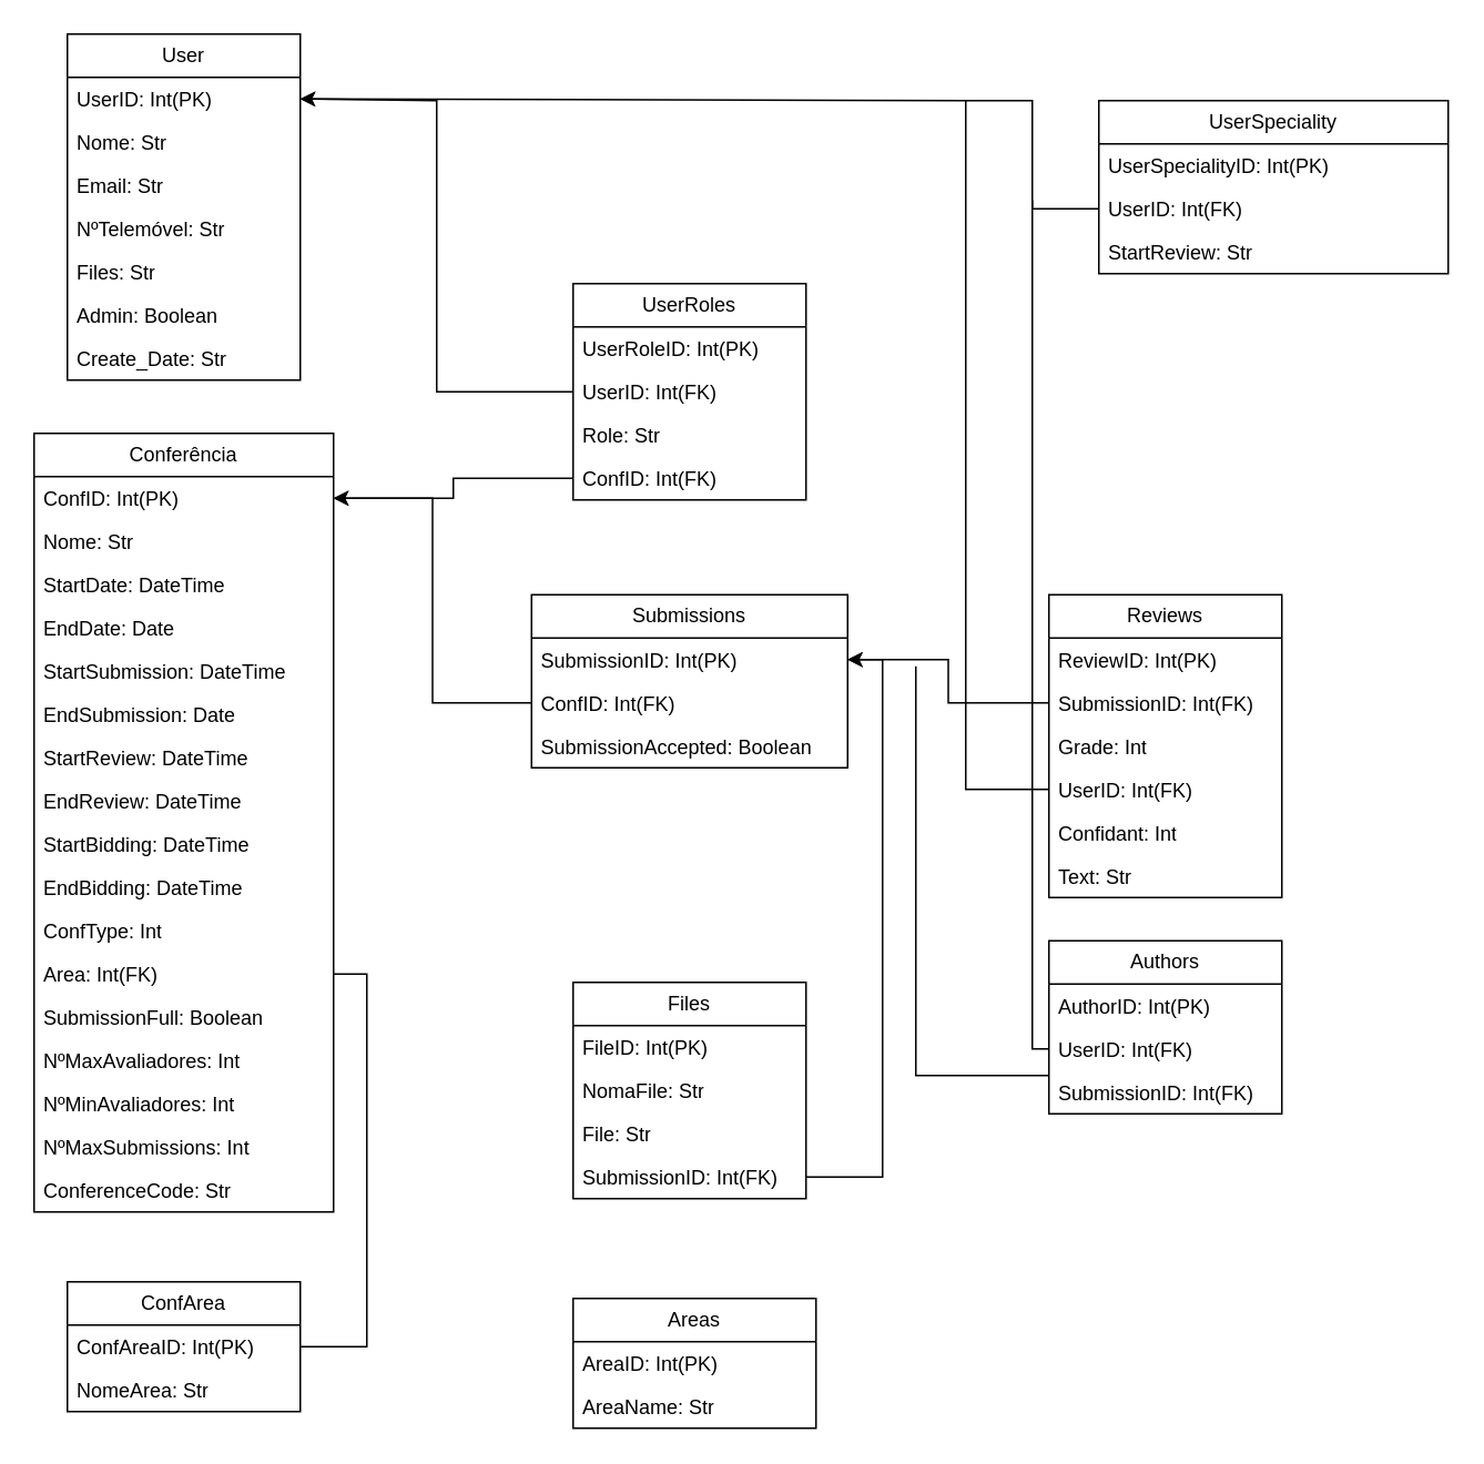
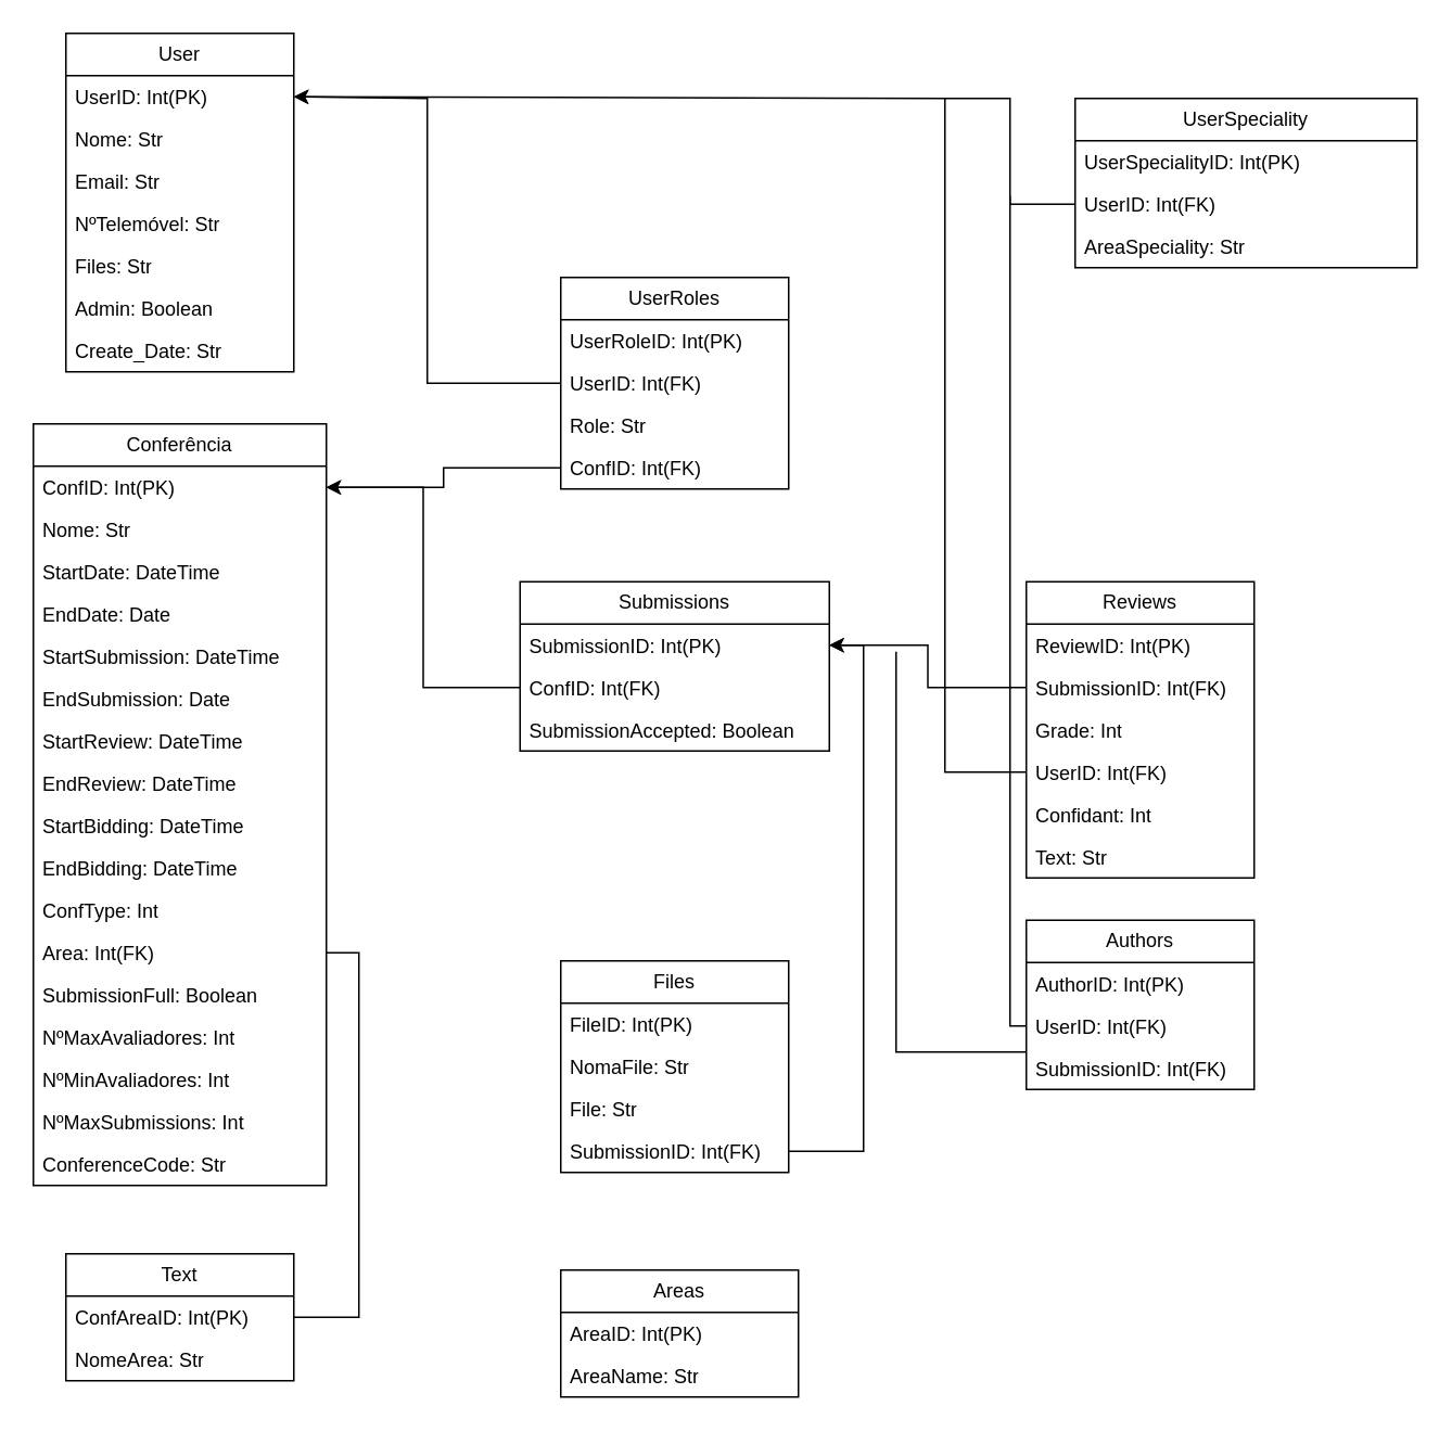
- <mxCell id="62" value="StartReview: Str" style="text;strokeColor=none;fillColor=none;align=left;verticalAlign=top;spacingLeft=4;spacingRight=4;overflow=hidden;rotatable=0;points=[[0,0.5],[1,0.5]];portConstraint=eastwest;whiteSpace=wrap;html=1;" vertex="1" parent="59"><mxGeometry y="78" width="210" height="26" as="geometry" /></mxCell>
+ <mxCell id="62" value="AreaSpeciality: Str" style="text;strokeColor=none;fillColor=none;align=left;verticalAlign=top;spacingLeft=4;spacingRight=4;overflow=hidden;rotatable=0;points=[[0,0.5],[1,0.5]];portConstraint=eastwest;whiteSpace=wrap;html=1;" vertex="1" parent="59"><mxGeometry y="78" width="210" height="26" as="geometry" /></mxCell>
- <mxCell id="33" value="ConfArea" style="swimlane;fontStyle=0;childLayout=stackLayout;horizontal=1;startSize=26;fillColor=none;horizontalStack=0;resizeParent=1;resizeParentMax=0;resizeLast=0;collapsible=1;marginBottom=0;whiteSpace=wrap;html=1;" parent="1" vertex="1"><mxGeometry x="40" y="770" width="140" height="78" as="geometry" /></mxCell>
+ <mxCell id="33" value="Text" style="swimlane;fontStyle=0;childLayout=stackLayout;horizontal=1;startSize=26;fillColor=none;horizontalStack=0;resizeParent=1;resizeParentMax=0;resizeLast=0;collapsible=1;marginBottom=0;whiteSpace=wrap;html=1;" parent="1" vertex="1"><mxGeometry x="40" y="770" width="140" height="78" as="geometry" /></mxCell>
